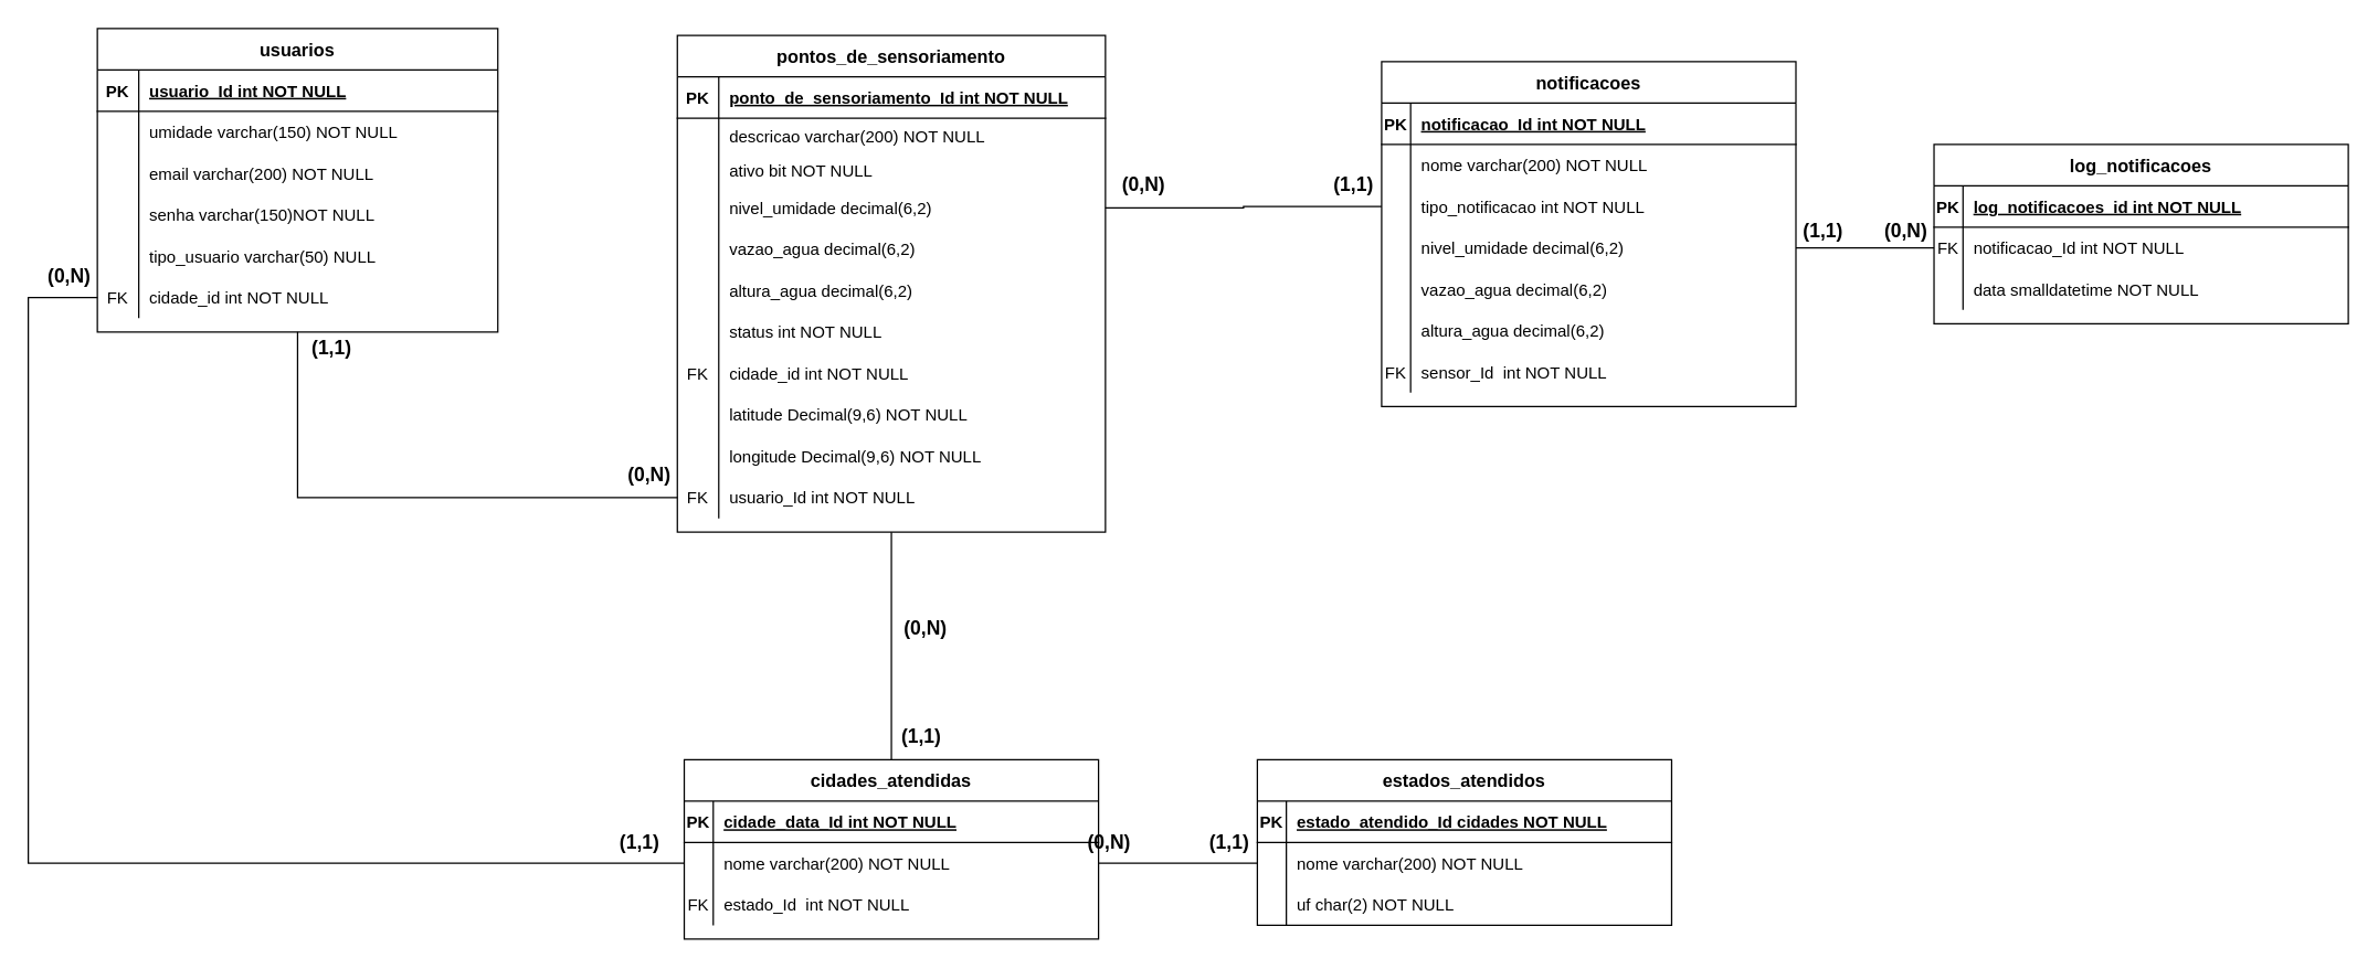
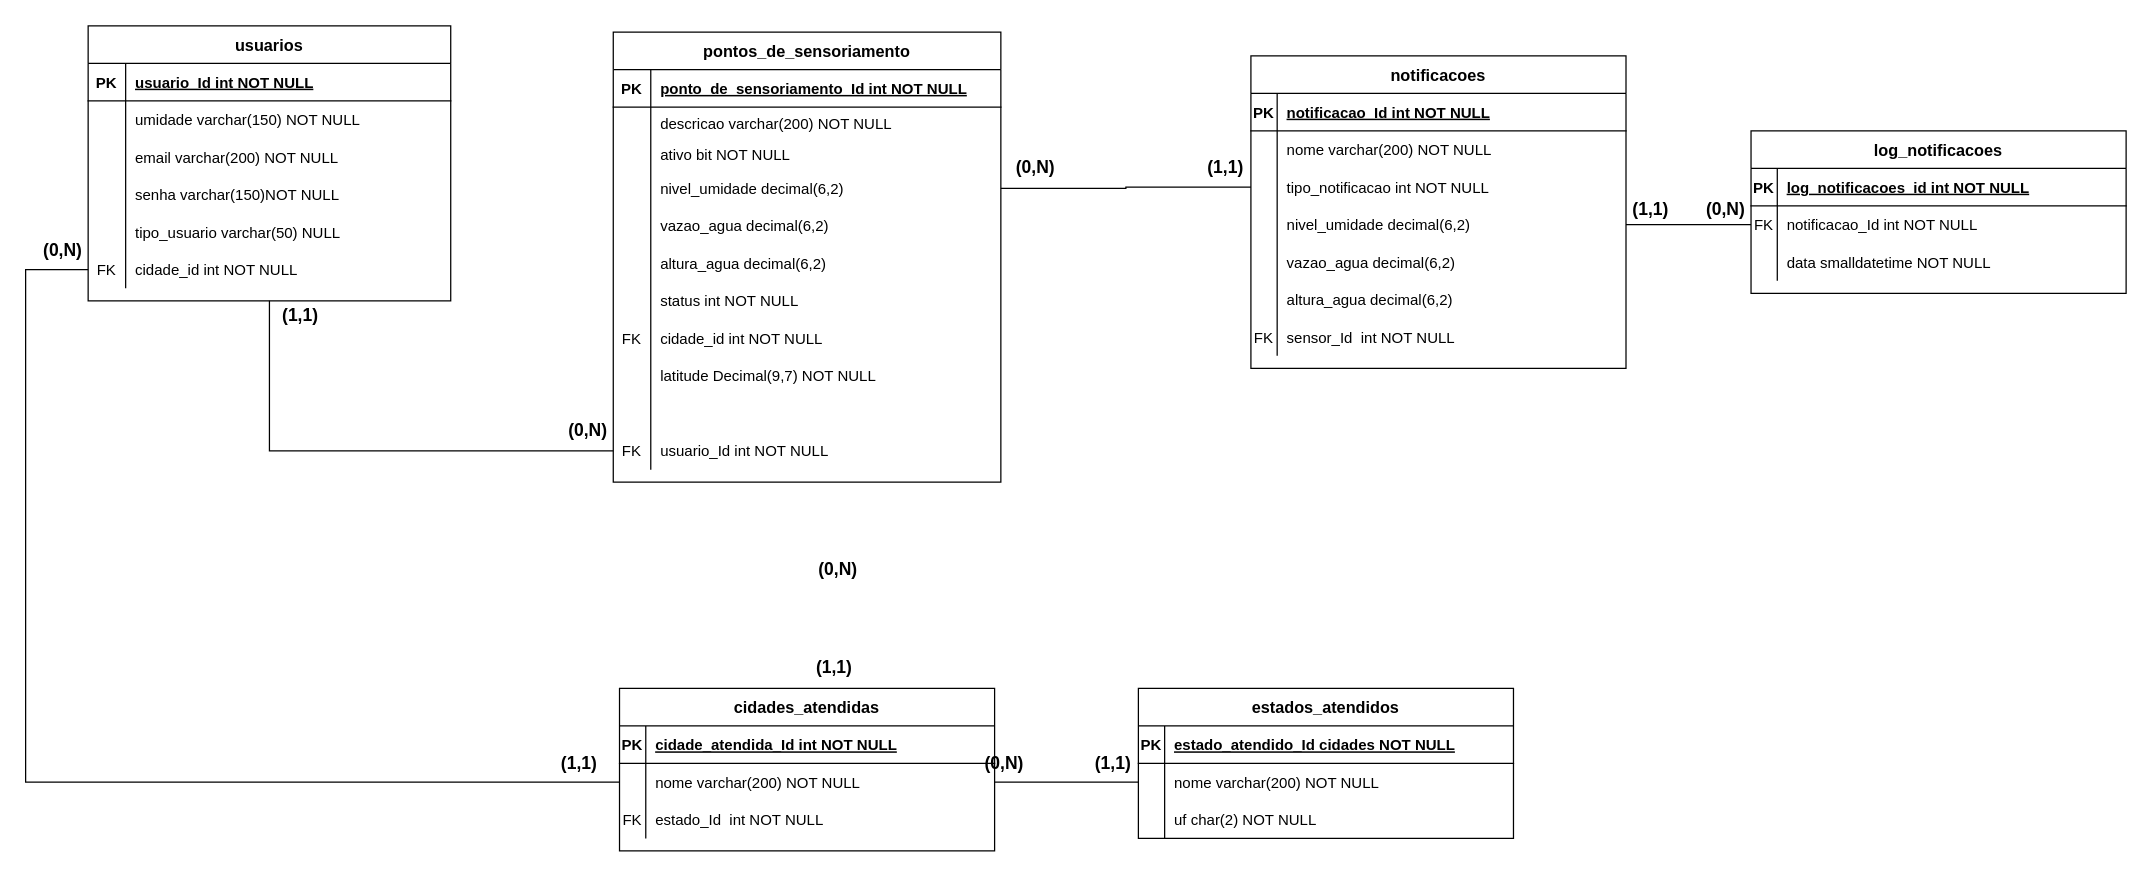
- <mxCell id="52" value="latitude Decimal(9,6) NOT NULL" style="shape=partialRectangle;overflow=hidden;connectable=0;fillColor=none;top=0;left=0;bottom=0;right=0;align=left;spacingLeft=6;" parent="50" vertex="1"><mxGeometry x="30" width="280" height="30" as="geometry" /></mxCell>
+ <mxCell id="52" value="latitude Decimal(9,7) NOT NULL" style="shape=partialRectangle;overflow=hidden;connectable=0;fillColor=none;top=0;left=0;bottom=0;right=0;align=left;spacingLeft=6;" parent="50" vertex="1"><mxGeometry x="30" width="280" height="30" as="geometry" /></mxCell>
- <mxCell id="55" value="longitude Decimal(9,6) NOT NULL" style="shape=partialRectangle;overflow=hidden;connectable=0;fillColor=none;top=0;left=0;bottom=0;right=0;align=left;spacingLeft=6;" parent="53" vertex="1"><mxGeometry x="30" width="280" height="30" as="geometry" /></mxCell>
- <mxCell id="24" style="edgeStyle=orthogonalEdgeStyle;rounded=0;orthogonalLoop=1;jettySize=auto;html=1;entryX=0.5;entryY=0;entryDx=0;entryDy=0;endArrow=none;endFill=0;" parent="1" source="25" target="83" edge="1"><mxGeometry relative="1" as="geometry" /></mxCell>
- <mxCell id="86" value="cidade_data_Id int NOT NULL" style="shape=partialRectangle;overflow=hidden;connectable=0;fillColor=none;top=0;left=0;bottom=0;right=0;align=left;spacingLeft=6;fontStyle=5;" parent="84" vertex="1"><mxGeometry x="21.0" width="279" height="30" as="geometry" /></mxCell>
+ <mxCell id="86" value="cidade_atendida_Id int NOT NULL" style="shape=partialRectangle;overflow=hidden;connectable=0;fillColor=none;top=0;left=0;bottom=0;right=0;align=left;spacingLeft=6;fontStyle=5;" parent="84" vertex="1"><mxGeometry x="21.0" width="279" height="30" as="geometry" /></mxCell>
